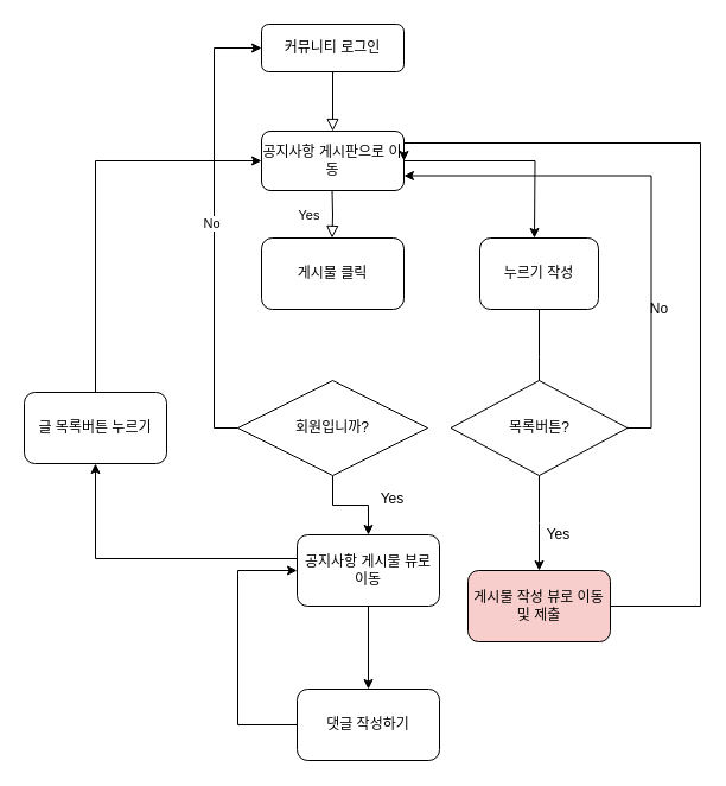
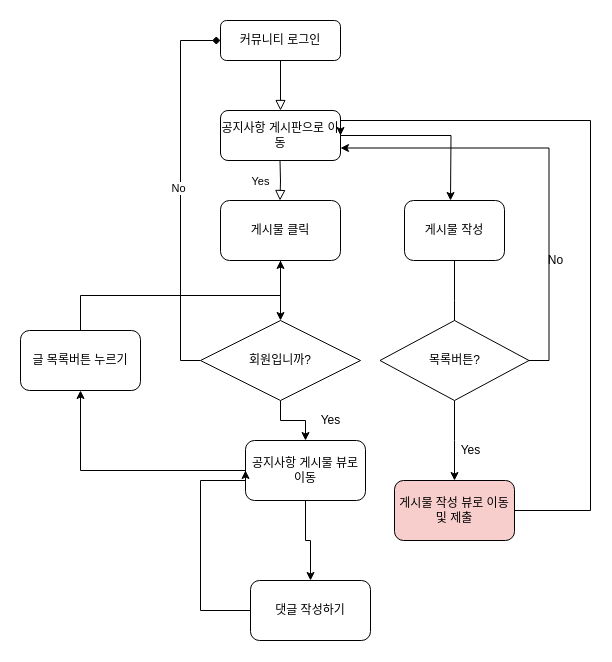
- <mxCell id="9" style="edgeStyle=orthogonalEdgeStyle;rounded=0;orthogonalLoop=1;jettySize=auto;html=1;exitX=0;exitY=0.5;exitDx=0;exitDy=0;entryX=0;entryY=0.5;entryDx=0;entryDy=0;" edge="1" parent="1" source="12" target="3"><mxGeometry relative="1" as="geometry" /></mxCell>
+ <mxCell id="9" style="edgeStyle=orthogonalEdgeStyle;rounded=0;orthogonalLoop=1;jettySize=auto;html=1;exitX=0;exitY=0.5;exitDx=0;exitDy=0;entryX=0;entryY=0.5;entryDx=0;entryDy=0;endArrow=diamond;" edge="1" parent="1" source="12" target="3"><mxGeometry relative="1" as="geometry" /></mxCell>
- <mxCell id="27" style="edgeStyle=orthogonalEdgeStyle;rounded=0;orthogonalLoop=1;jettySize=auto;html=1;exitX=0.5;exitY=0;exitDx=0;exitDy=0;entryX=0;entryY=0.5;entryDx=0;entryDy=0;" edge="1" parent="1" source="28" target="6"><mxGeometry relative="1" as="geometry" /></mxCell>
+ <mxCell id="27" style="edgeStyle=orthogonalEdgeStyle;rounded=0;orthogonalLoop=1;jettySize=auto;html=1;exitX=0.5;exitY=0;exitDx=0;exitDy=0;" edge="1" parent="1" source="28" target="8"><mxGeometry relative="1" as="geometry" /></mxCell>
- <mxCell id="18" value="누르기 작성" style="rounded=1;whiteSpace=wrap;html=1;" vertex="1" parent="1"><mxGeometry x="404" y="200" width="100" height="60" as="geometry" /></mxCell>
+ <mxCell id="18" value="게시물 작성" style="rounded=1;whiteSpace=wrap;html=1;" vertex="1" parent="1"><mxGeometry x="404" y="200" width="100" height="60" as="geometry" /></mxCell>
+ <mxCell id="7" style="edgeStyle=orthogonalEdgeStyle;rounded=0;orthogonalLoop=1;jettySize=auto;html=1;exitX=0.5;exitY=1;exitDx=0;exitDy=0;entryX=0.5;entryY=0;entryDx=0;entryDy=0;" edge="1" parent="1" source="8" target="12"><mxGeometry relative="1" as="geometry"><mxPoint x="310" y="320" as="targetPoint" /></mxGeometry></mxCell>
- <mxCell id="15" value="공지사항 게시물 뷰로 이동" style="rounded=1;whiteSpace=wrap;html=1;" vertex="1" parent="1"><mxGeometry x="250" y="450" width="120" height="60" as="geometry" /></mxCell>
+ <mxCell id="15" value="공지사항 게시물 뷰로 이동" style="rounded=1;whiteSpace=wrap;html=1;" vertex="1" parent="1"><mxGeometry x="245" y="440" width="120" height="60" as="geometry" /></mxCell>
